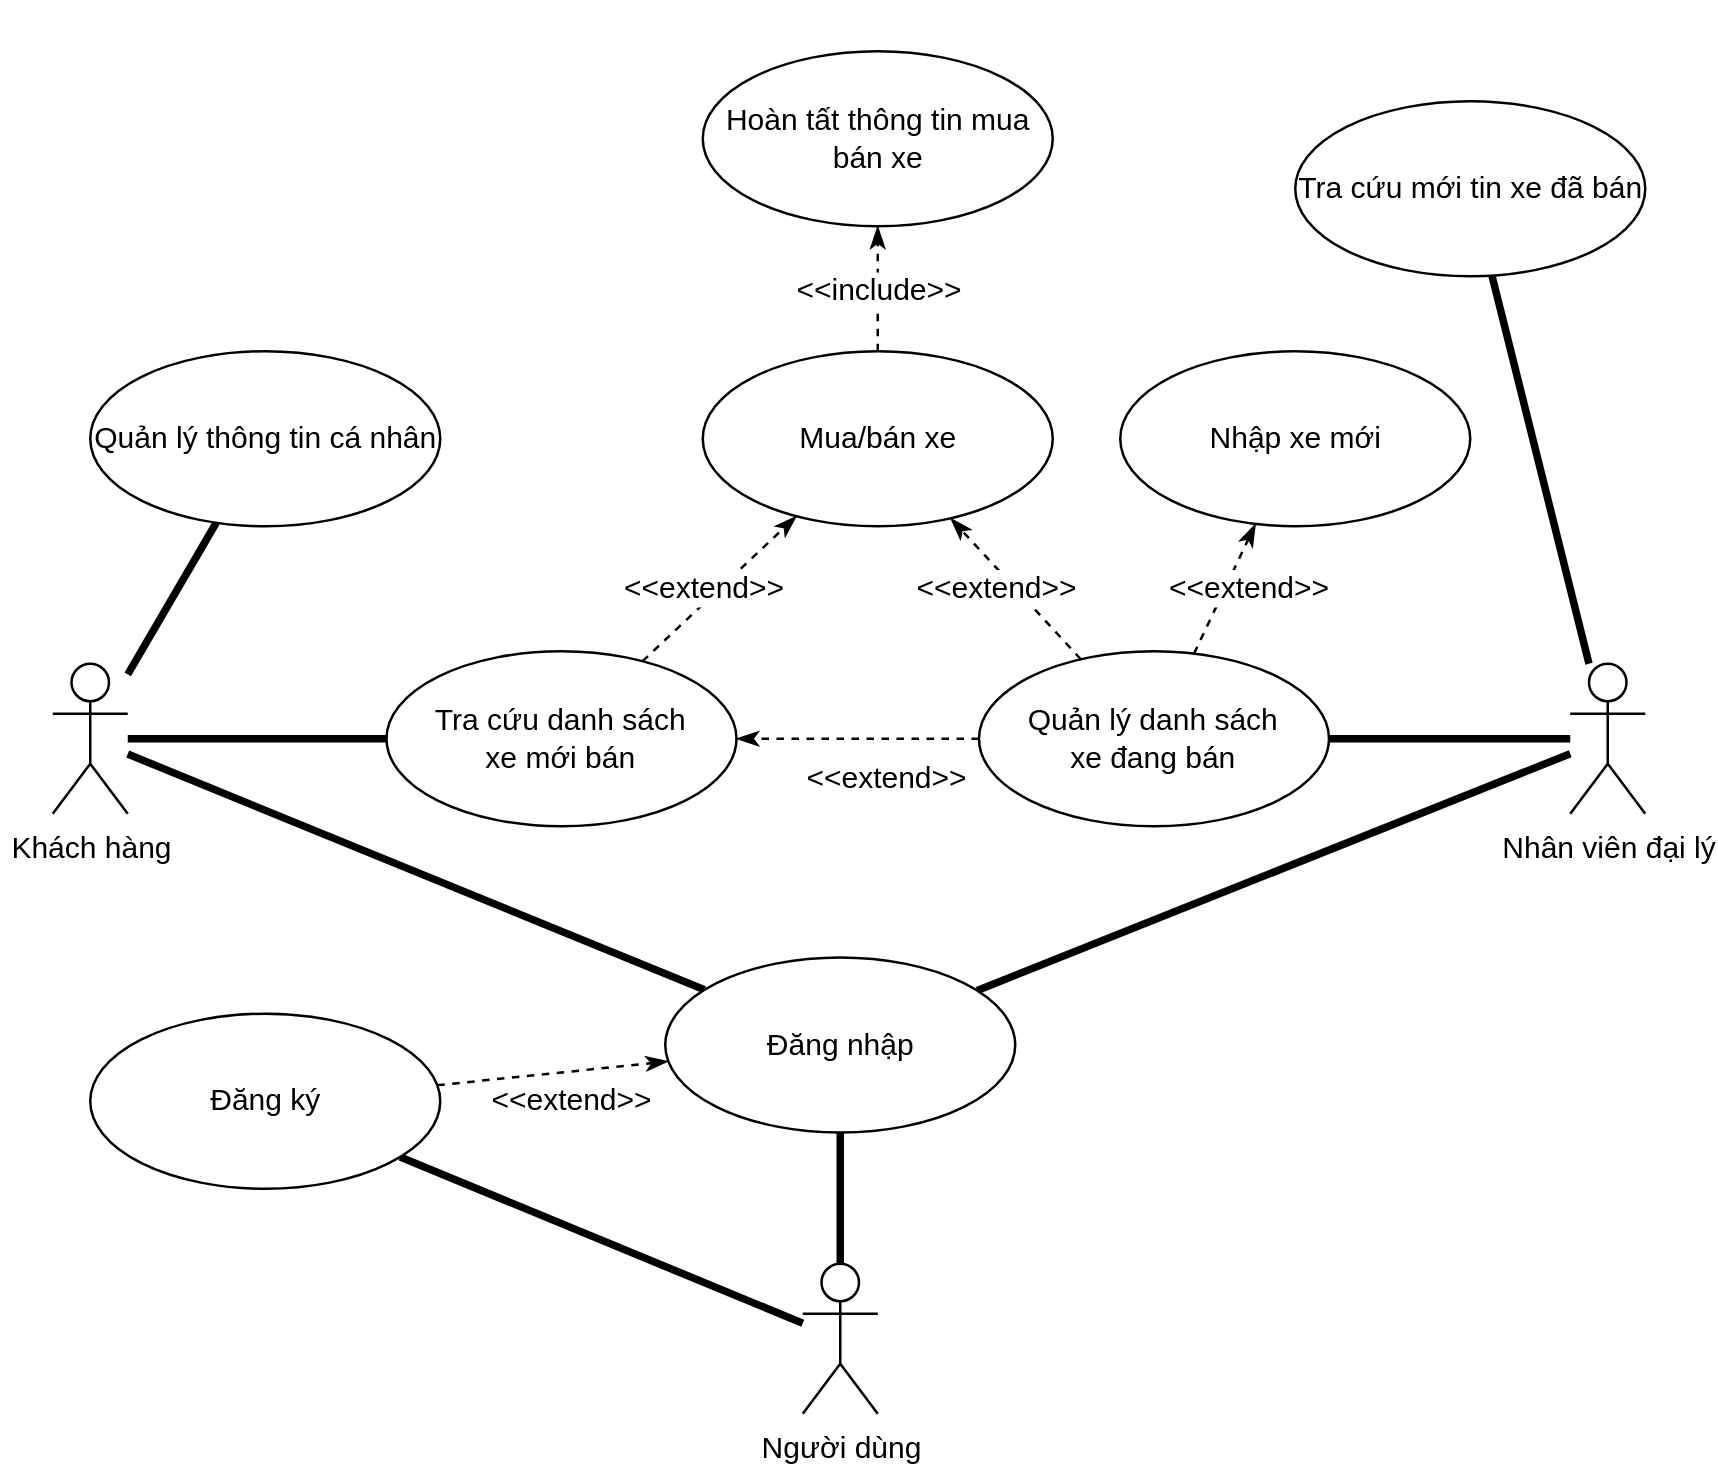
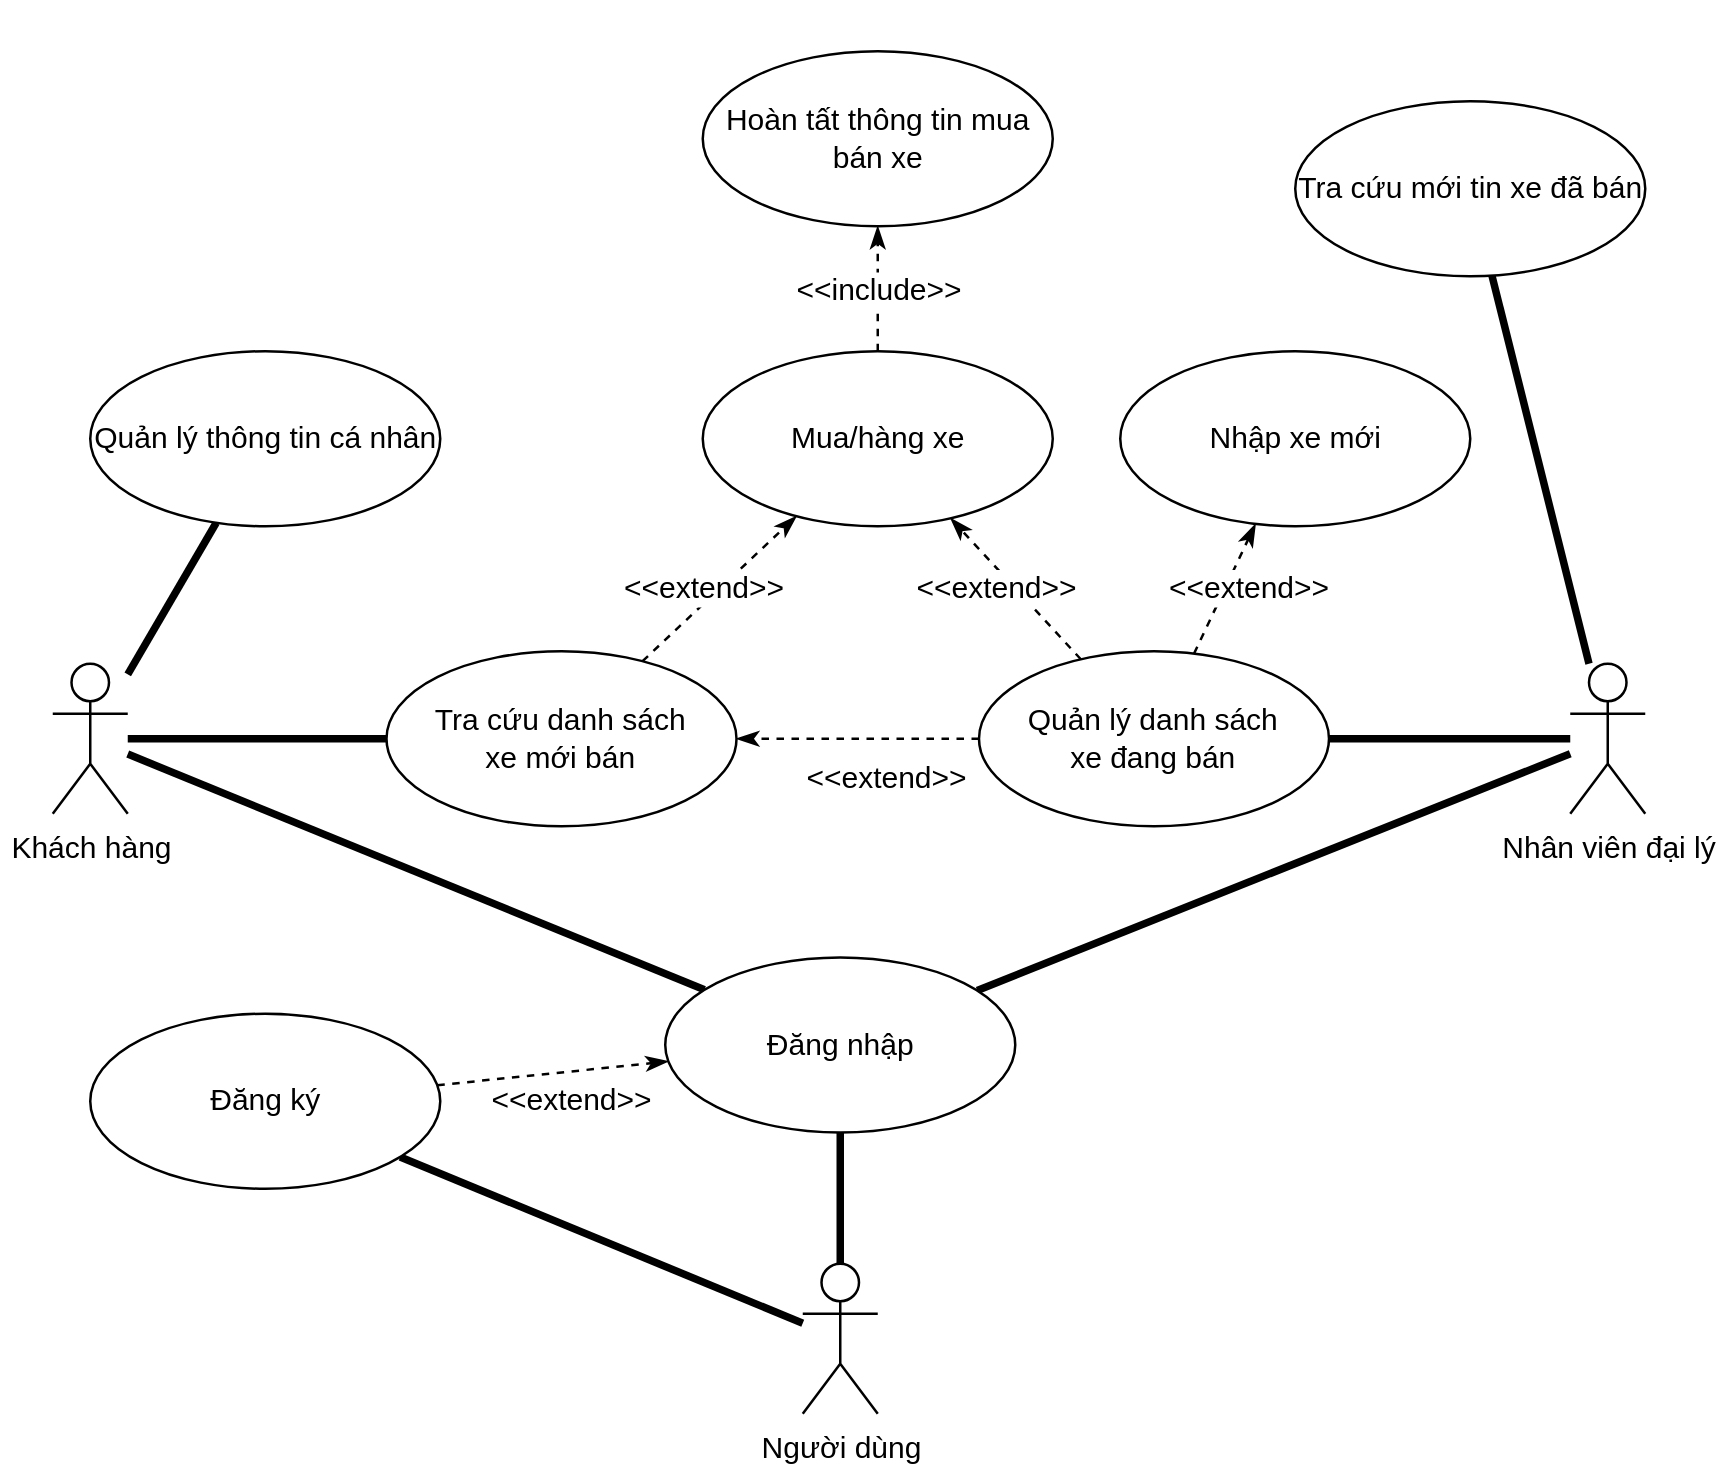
- <mxCell id="31" value="Mua/bán xe" style="ellipse;whiteSpace=wrap;html=1;" vertex="1" parent="1"><mxGeometry x="280.5" y="140" width="140" height="70" as="geometry" /></mxCell>
+ <mxCell id="31" value="Mua/hàng xe" style="ellipse;whiteSpace=wrap;html=1;" vertex="1" parent="1"><mxGeometry x="280.5" y="140" width="140" height="70" as="geometry" /></mxCell>
